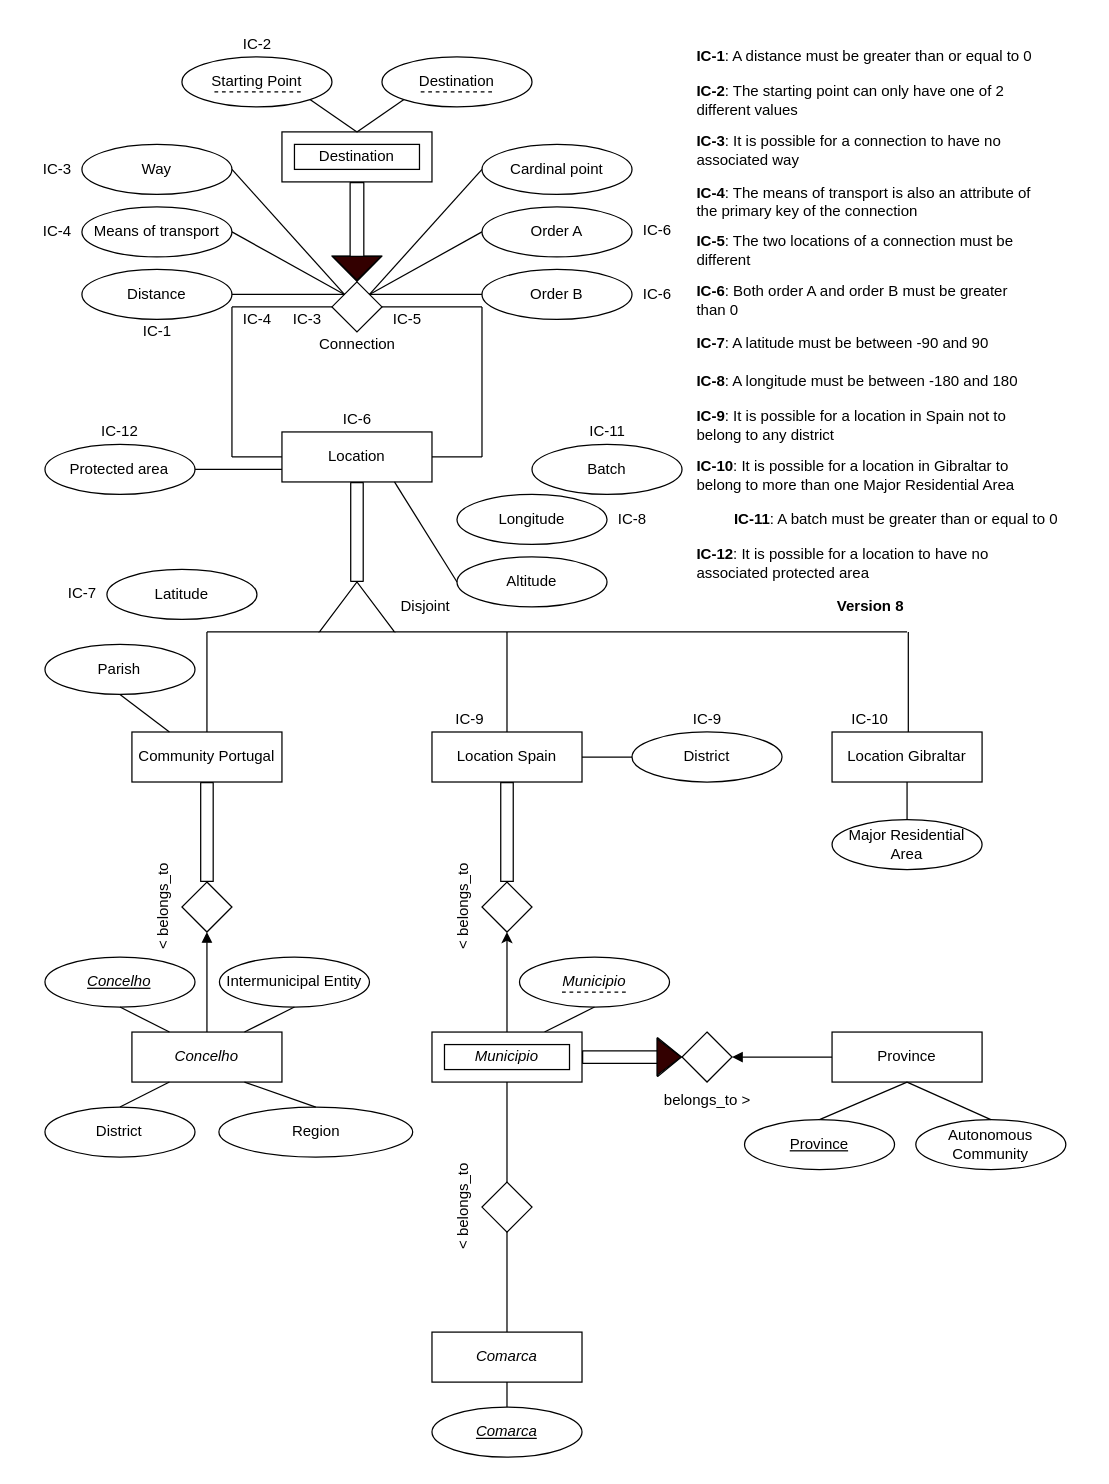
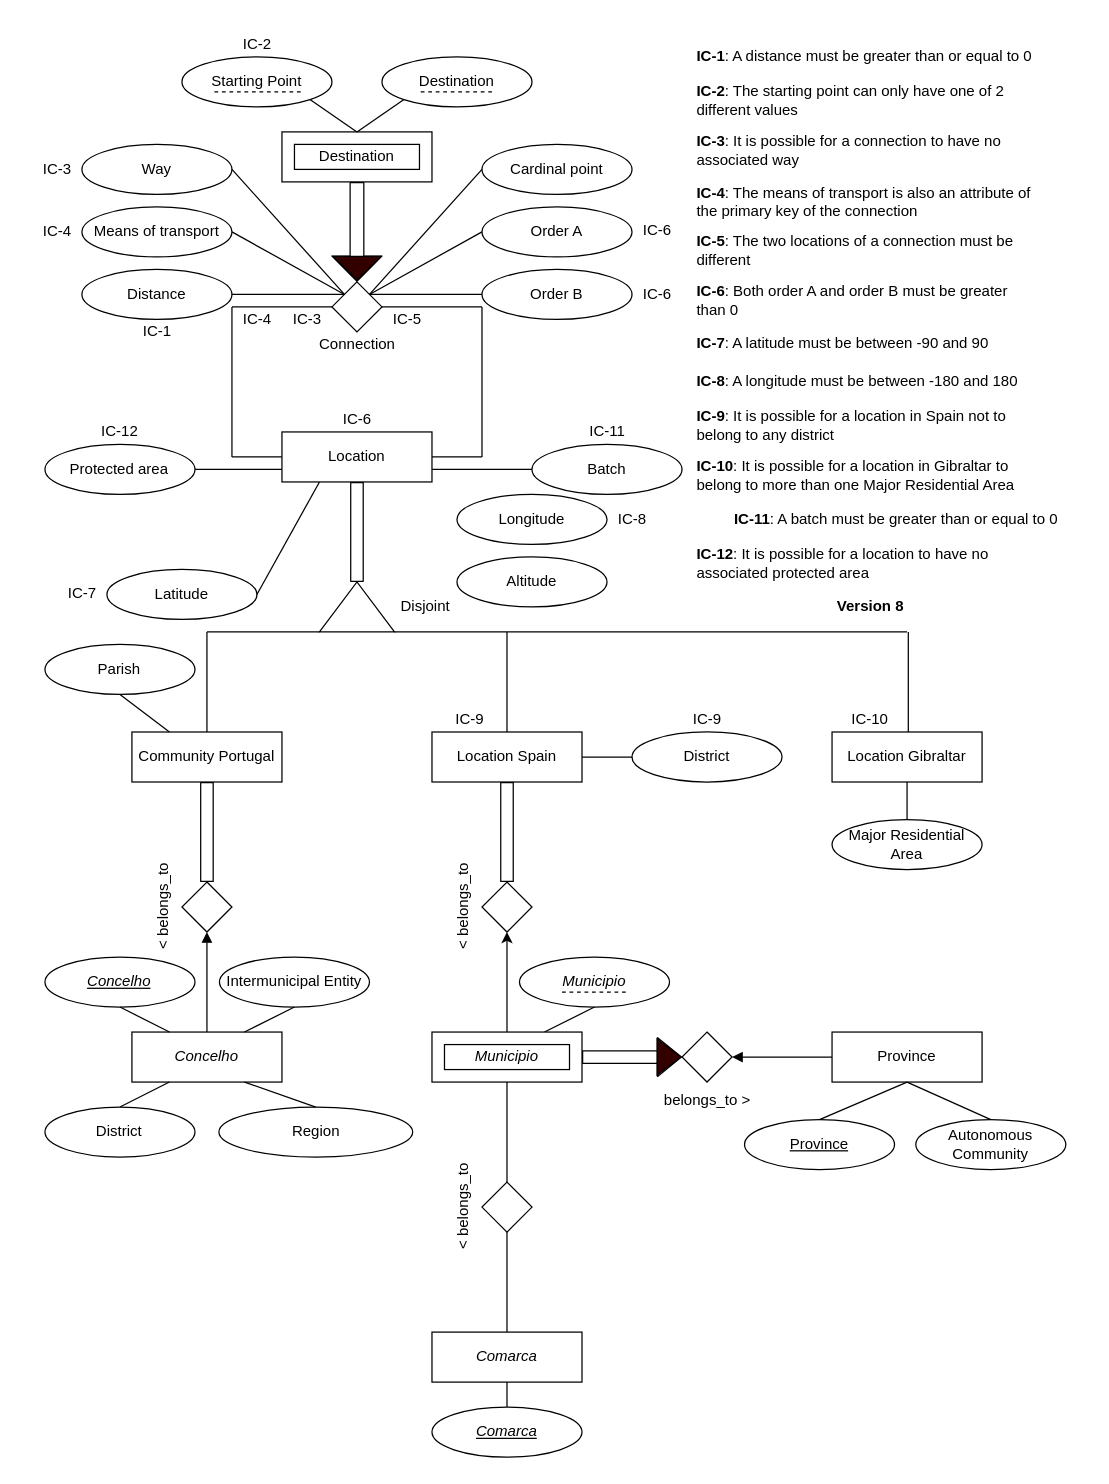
+ <mxCell id="10" style="edgeStyle=orthogonalEdgeStyle;rounded=0;orthogonalLoop=1;jettySize=auto;html=1;exitX=1;exitY=0.75;exitDx=0;exitDy=0;entryX=0;entryY=0.5;entryDx=0;entryDy=0;endArrow=none;endFill=0;" parent="1" source="11" target="123" edge="1"><mxGeometry relative="1" as="geometry" /></mxCell>
- <mxCell id="66" value="" style="endArrow=none;html=1;entryX=0.75;entryY=1;entryDx=0;entryDy=0;exitX=0;exitY=0.5;exitDx=0;exitDy=0;" parent="1" source="45" target="11" edge="1"><mxGeometry width="50" height="50" relative="1" as="geometry"><mxPoint x="385" y="455" as="sourcePoint" /><mxPoint x="435" y="405" as="targetPoint" /></mxGeometry></mxCell>
+ <mxCell id="65" value="" style="endArrow=none;html=1;entryX=0.25;entryY=1;entryDx=0;entryDy=0;exitX=1;exitY=0.5;exitDx=0;exitDy=0;" parent="1" source="44" target="11" edge="1"><mxGeometry width="50" height="50" relative="1" as="geometry"><mxPoint x="385" y="455" as="sourcePoint" /><mxPoint x="435" y="405" as="targetPoint" /></mxGeometry></mxCell>
